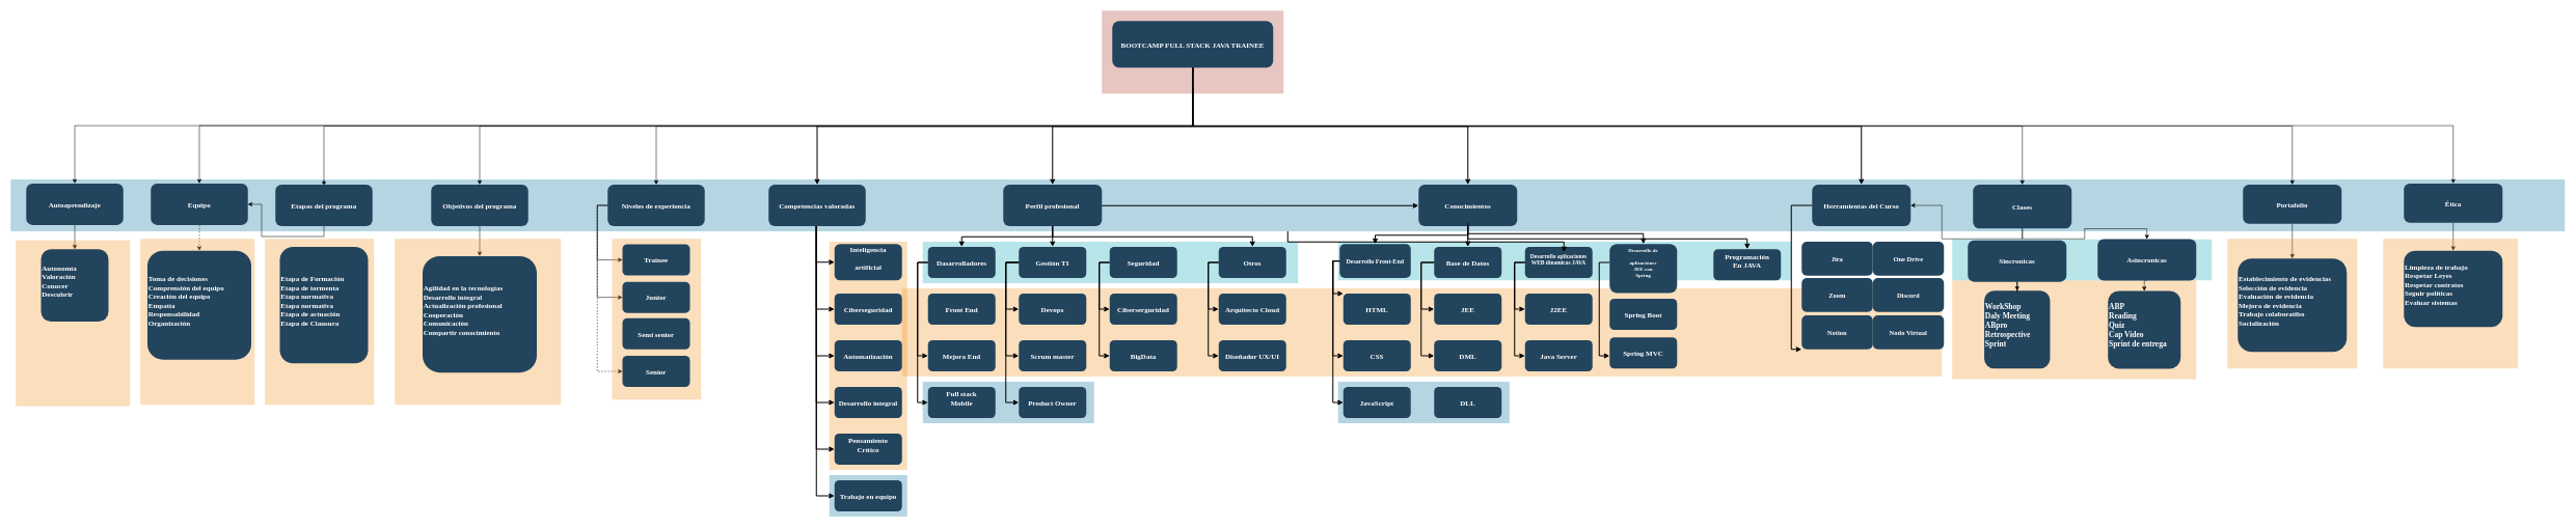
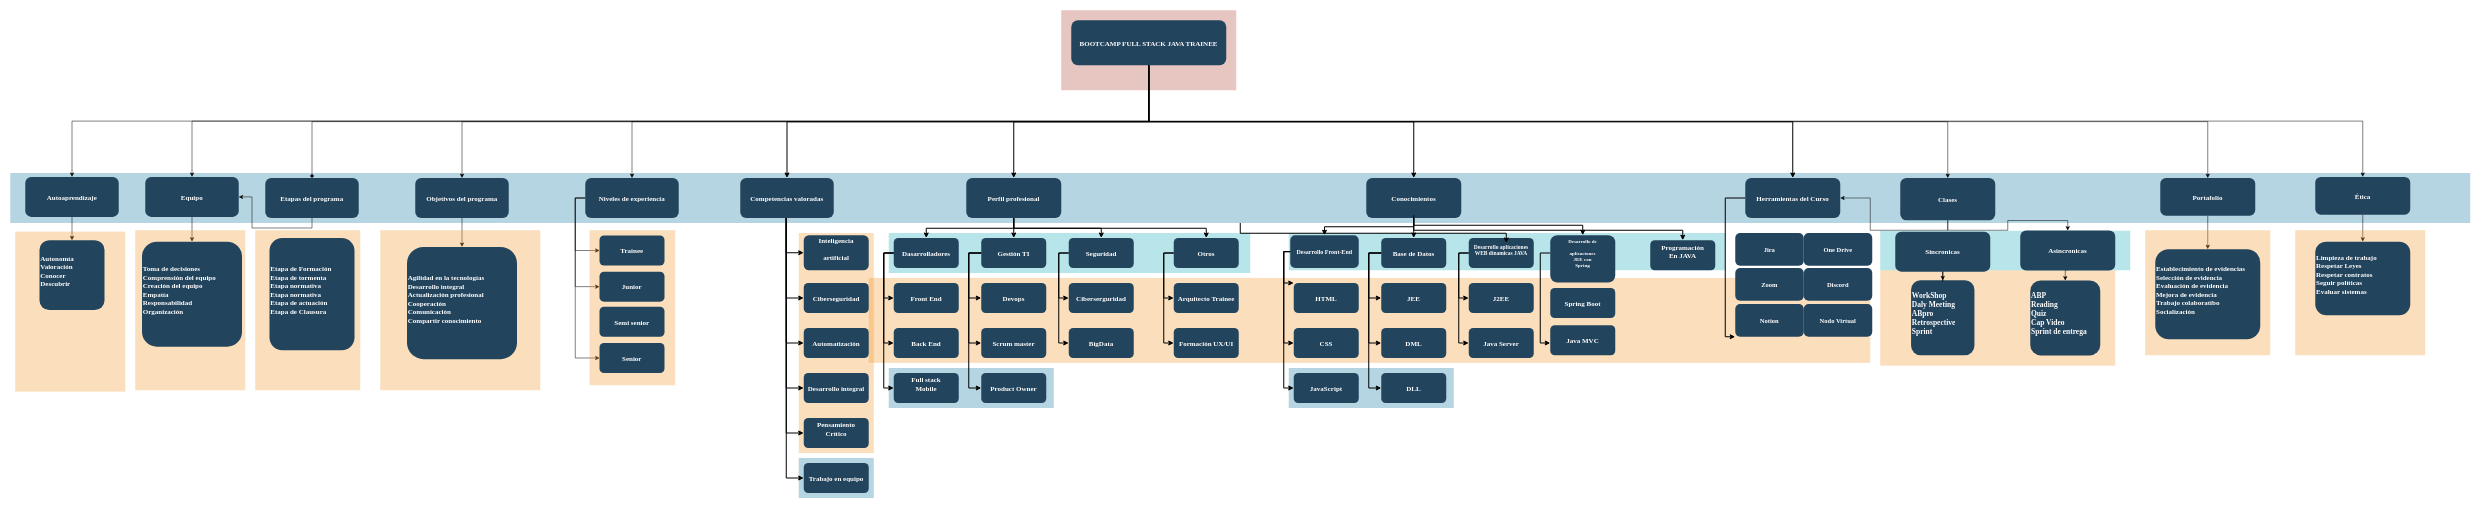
- <mxCell id="83" value="" style="edgeStyle=elbowEdgeStyle;elbow=vertical;strokeWidth=2;rounded=0;" parent="1" source="22" target="20" edge="1"><mxGeometry x="-23" y="135.5" width="100" height="100" as="geometry"><mxPoint x="1347" y="255.5" as="sourcePoint" /><mxPoint x="1447" y="155.5" as="targetPoint" /></mxGeometry></mxCell>
+ <mxCell id="83" value="" style="edgeStyle=elbowEdgeStyle;elbow=vertical;strokeWidth=2;rounded=0" parent="1" source="22" target="38" edge="1"><mxGeometry x="-23" y="135.5" width="100" height="100" as="geometry"><mxPoint x="1347" y="255.5" as="sourcePoint" /><mxPoint x="1447" y="155.5" as="targetPoint" /></mxGeometry></mxCell>
- <mxCell id="136" style="edgeStyle=orthogonalEdgeStyle;rounded=0;orthogonalLoop=1;jettySize=auto;html=1;exitX=0.5;exitY=1;exitDx=0;exitDy=0;fontSize=15;dashed=1;" edge="1" parent="1" source="137" target="139"><mxGeometry relative="1" as="geometry" /></mxCell>
+ <mxCell id="136" style="edgeStyle=orthogonalEdgeStyle;rounded=0;orthogonalLoop=1;jettySize=auto;html=1;exitX=0.5;exitY=1;exitDx=0;exitDy=0;fontSize=15;" edge="1" parent="1" source="137" target="139"><mxGeometry relative="1" as="geometry" /></mxCell>
+ <mxCell id="63" value="" style="edgeStyle=elbowEdgeStyle;elbow=horizontal;strokeWidth=2;rounded=0" parent="1" source="30" target="31" edge="1"><mxGeometry x="-23" y="135.5" width="100" height="100" as="geometry"><mxPoint x="1347" y="255.5" as="sourcePoint" /><mxPoint x="1447" y="155.5" as="targetPoint" /><Array as="points"><mxPoint x="1767" y="555.5" /></Array></mxGeometry></mxCell>
- <mxCell id="42" value="Arquitecto Cloud" style="rounded=1;fillColor=#23445D;gradientColor=none;strokeColor=none;fontColor=#FFFFFF;fontStyle=1;fontFamily=Tahoma;fontSize=14" parent="1" vertex="1"><mxGeometry x="2347" y="565.5" width="130" height="60" as="geometry" /></mxCell>
+ <mxCell id="42" value="Arquitecto Trainee" style="rounded=1;fillColor=#23445D;gradientColor=none;strokeColor=none;fontColor=#FFFFFF;fontStyle=1;fontFamily=Tahoma;fontSize=14" parent="1" vertex="1"><mxGeometry x="2347" y="565.5" width="130" height="60" as="geometry" /></mxCell>
- <mxCell id="121" style="edgeStyle=orthogonalEdgeStyle;rounded=0;orthogonalLoop=1;jettySize=auto;html=1;exitX=0;exitY=0.5;exitDx=0;exitDy=0;entryX=0;entryY=0.5;entryDx=0;entryDy=0;fontSize=15;dashed=1;" edge="1" parent="1" source="122" target="127"><mxGeometry relative="1" as="geometry" /></mxCell>
+ <mxCell id="121" style="edgeStyle=orthogonalEdgeStyle;rounded=0;orthogonalLoop=1;jettySize=auto;html=1;exitX=0;exitY=0.5;exitDx=0;exitDy=0;entryX=0;entryY=0.5;entryDx=0;entryDy=0;fontSize=15;" edge="1" parent="1" source="122" target="127"><mxGeometry relative="1" as="geometry" /></mxCell>
- <mxCell id="94" value="Spring MVC" style="rounded=1;fillColor=#23445D;gradientColor=none;strokeColor=none;fontColor=#FFFFFF;fontStyle=1;fontFamily=Tahoma;fontSize=14" vertex="1" parent="1"><mxGeometry x="3100" y="650" width="130" height="60" as="geometry" /></mxCell>
+ <mxCell id="94" value="Java MVC" style="rounded=1;fillColor=#23445D;gradientColor=none;strokeColor=none;fontColor=#FFFFFF;fontStyle=1;fontFamily=Tahoma;fontSize=14" vertex="1" parent="1"><mxGeometry x="3100" y="650" width="130" height="60" as="geometry" /></mxCell>
- <mxCell id="32" value="Mejora End" style="rounded=1;fillColor=#23445D;gradientColor=none;strokeColor=none;fontColor=#FFFFFF;fontStyle=1;fontFamily=Tahoma;fontSize=14" parent="1" vertex="1"><mxGeometry x="1787" y="655.5" width="130" height="60" as="geometry" /></mxCell>
+ <mxCell id="32" value="Back End" style="rounded=1;fillColor=#23445D;gradientColor=none;strokeColor=none;fontColor=#FFFFFF;fontStyle=1;fontFamily=Tahoma;fontSize=14" parent="1" vertex="1"><mxGeometry x="1787" y="655.5" width="130" height="60" as="geometry" /></mxCell>
- <mxCell id="43" value="Diseñador UX/UI" style="rounded=1;fillColor=#23445D;gradientColor=none;strokeColor=none;fontColor=#FFFFFF;fontStyle=1;fontFamily=Tahoma;fontSize=14" parent="1" vertex="1"><mxGeometry x="2347" y="655.5" width="130" height="60" as="geometry" /></mxCell>
+ <mxCell id="43" value="Formación UX/UI" style="rounded=1;fillColor=#23445D;gradientColor=none;strokeColor=none;fontColor=#FFFFFF;fontStyle=1;fontFamily=Tahoma;fontSize=14" parent="1" vertex="1"><mxGeometry x="2347" y="655.5" width="130" height="60" as="geometry" /></mxCell>
+ <mxCell id="78" value="" style="edgeStyle=elbowEdgeStyle;elbow=horizontal;strokeWidth=2;rounded=0" parent="1" source="48" target="51" edge="1"><mxGeometry x="-23" y="135.5" width="100" height="100" as="geometry"><mxPoint x="1347" y="255.5" as="sourcePoint" /><mxPoint x="1447" y="155.5" as="targetPoint" /><Array as="points"><mxPoint x="2737" y="645.5" /></Array></mxGeometry></mxCell>
